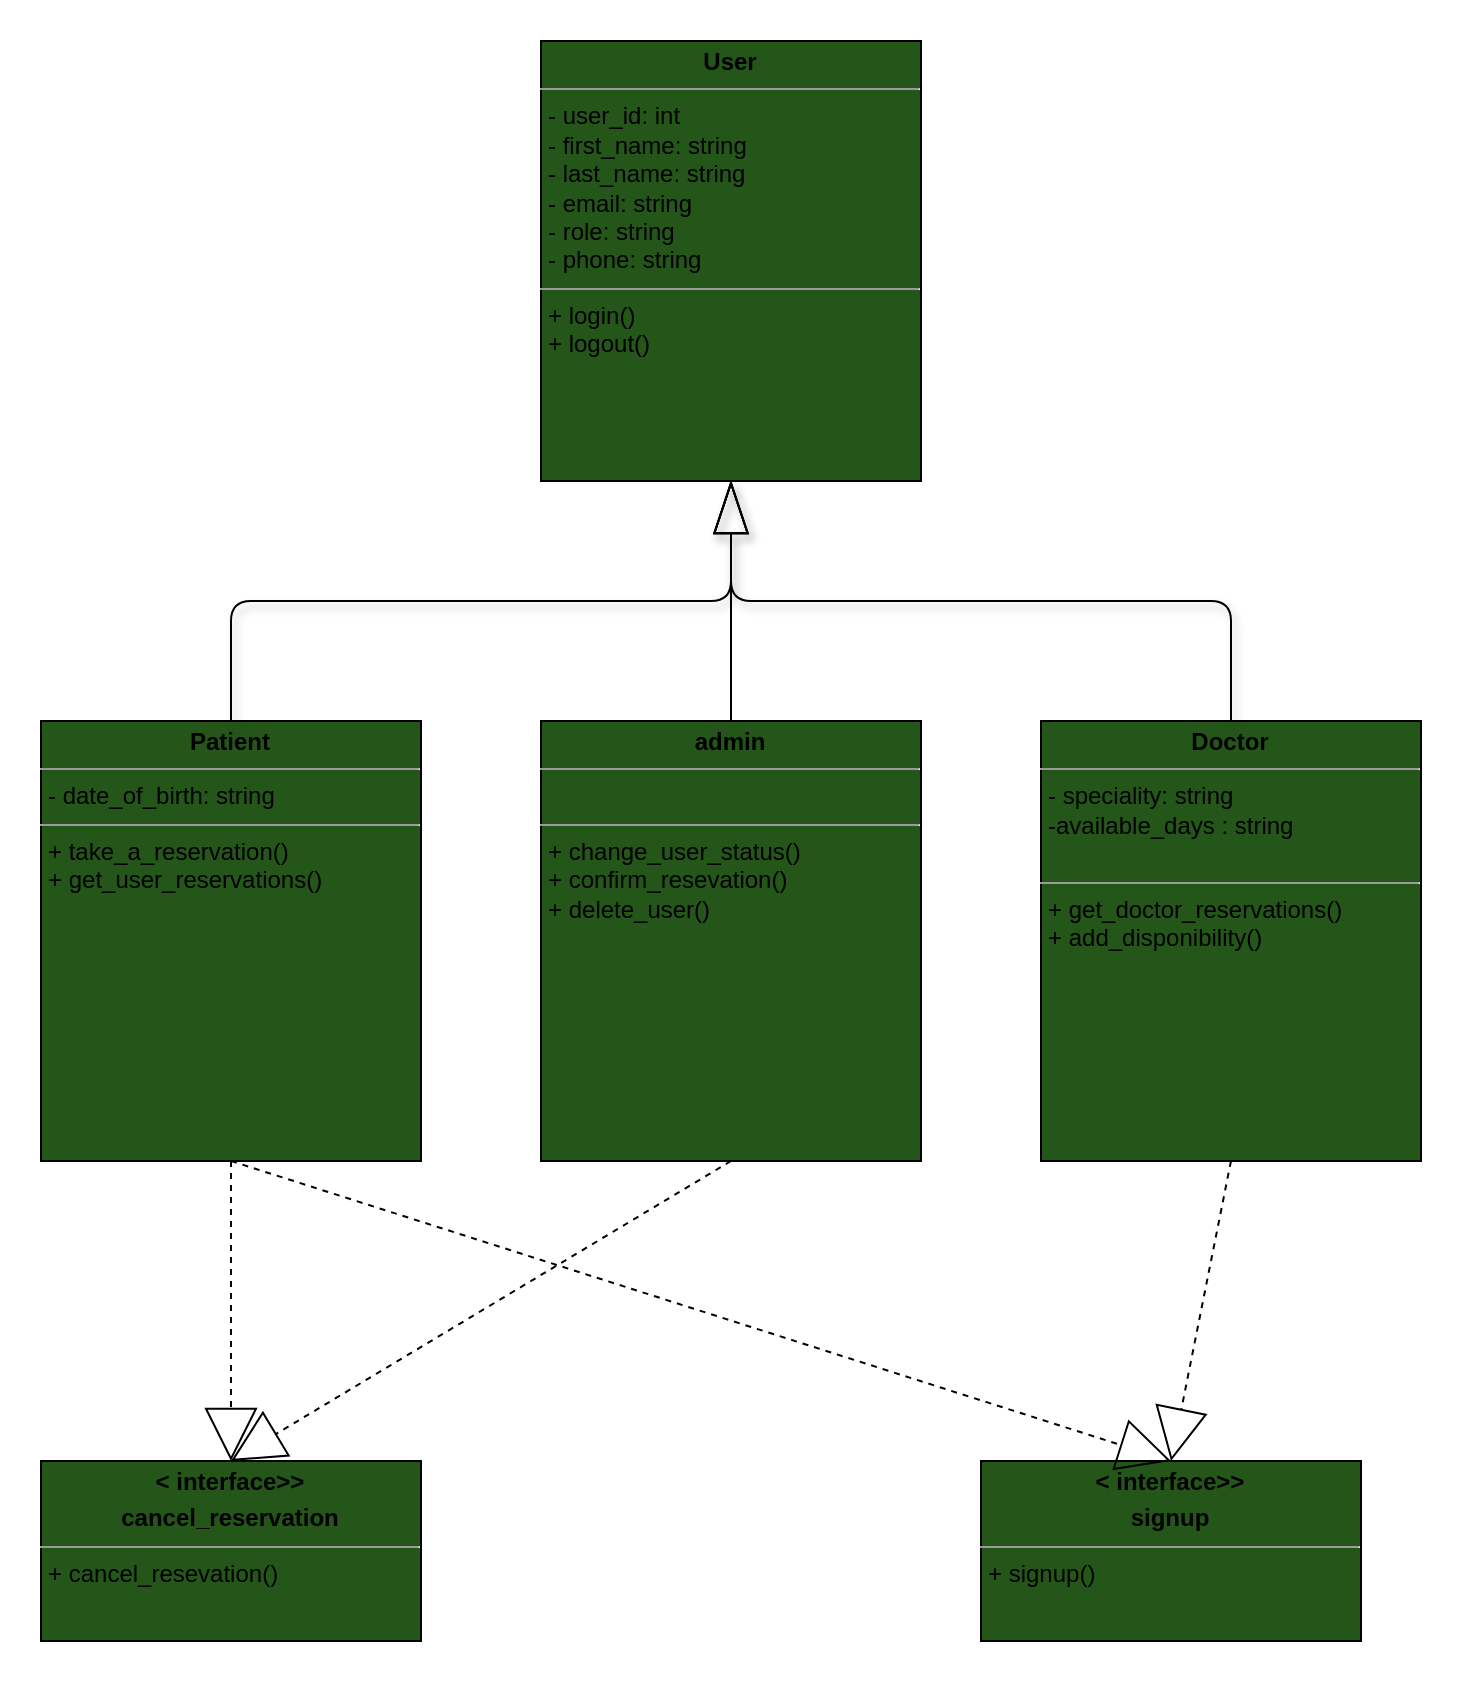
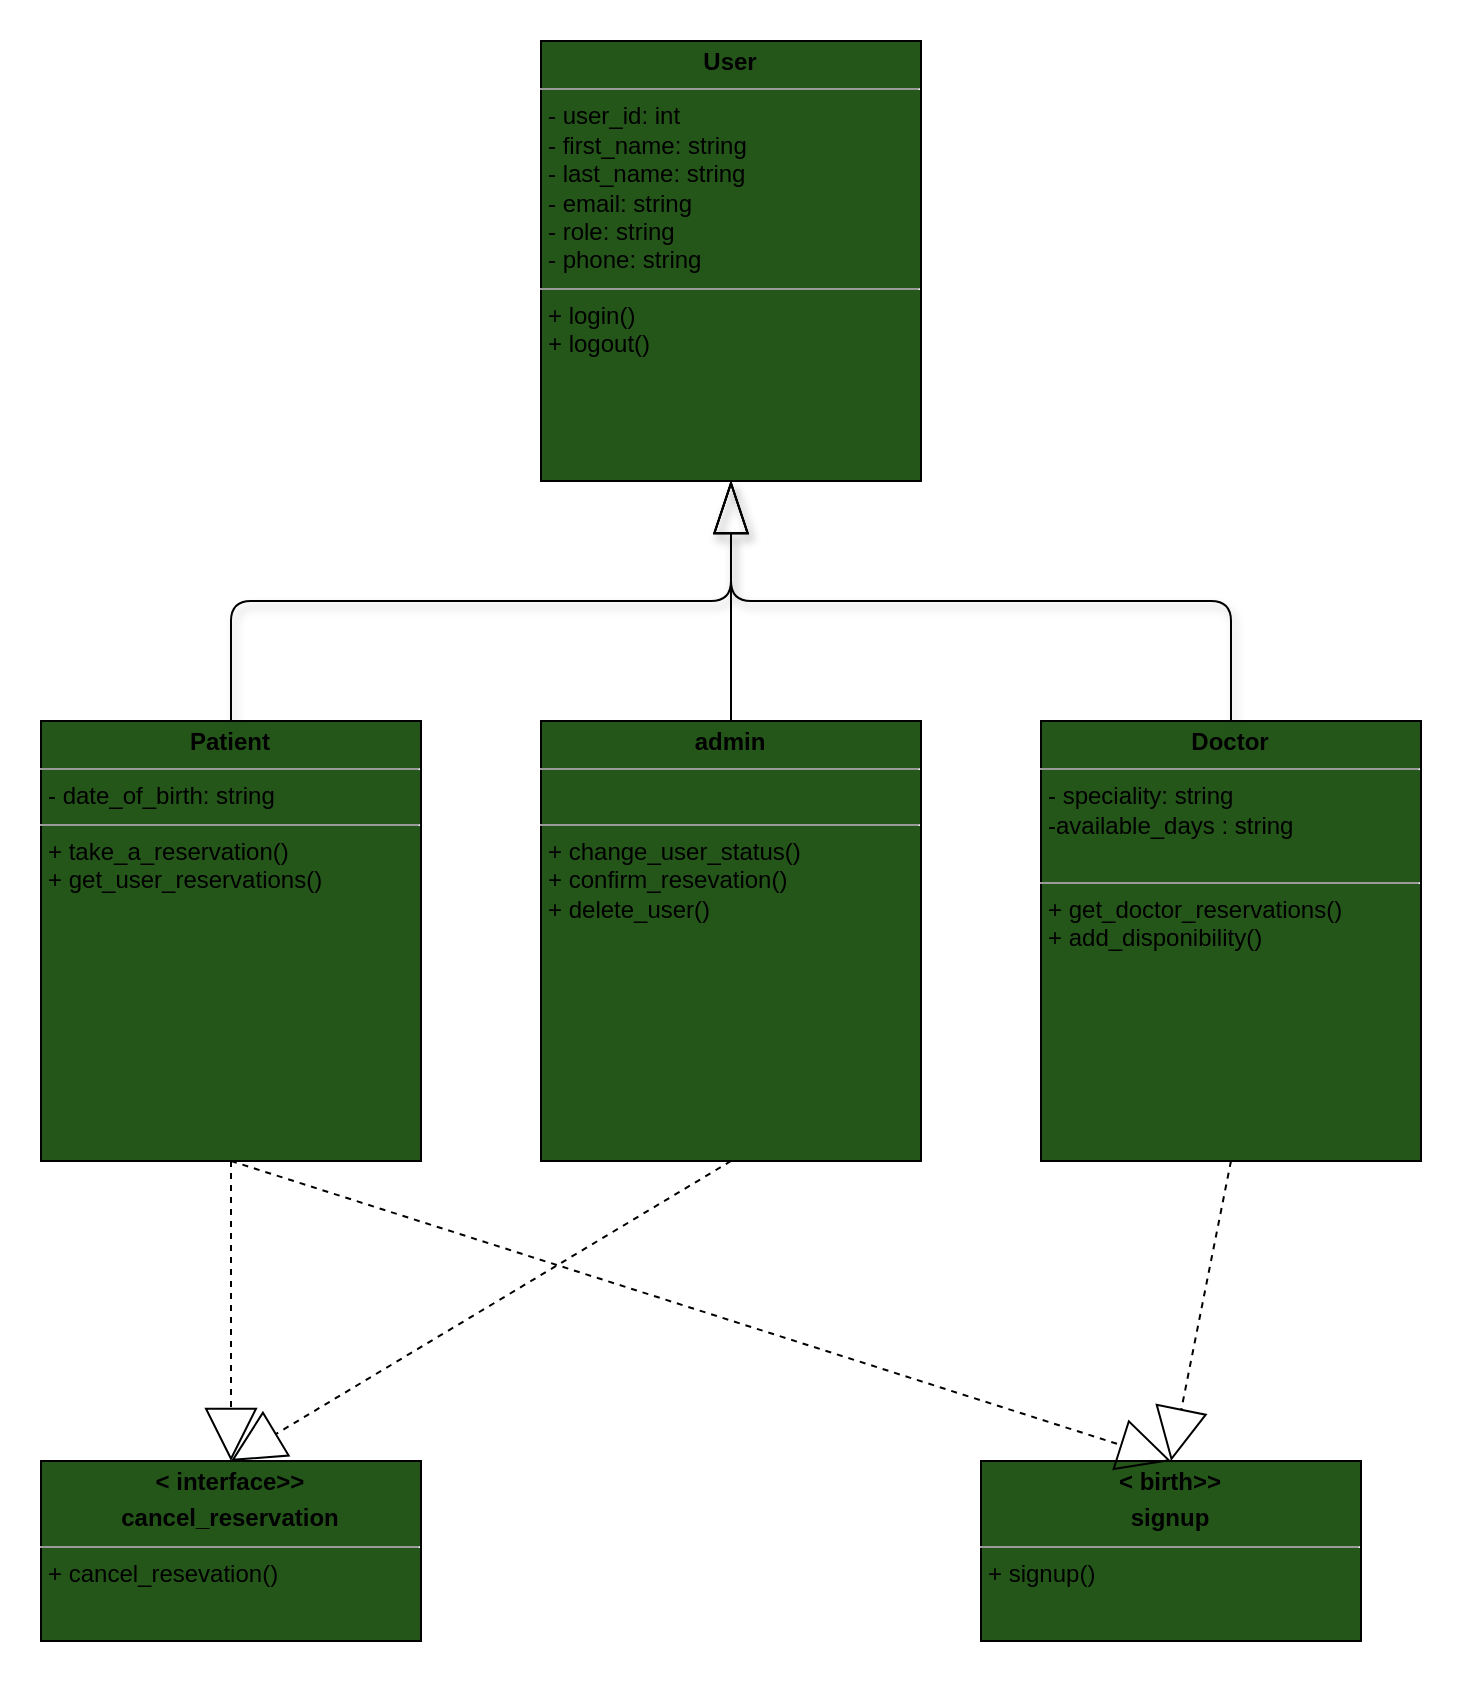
- <mxCell id="7" value="&lt;p style=&quot;margin:0px;margin-top:4px;text-align:center;&quot;&gt;&lt;b&gt;&amp;lt; interface&amp;gt;&amp;gt;&lt;/b&gt;&lt;/p&gt;&lt;p style=&quot;margin:0px;margin-top:4px;text-align:center;&quot;&gt;&lt;b&gt;signup&lt;/b&gt;&lt;/p&gt;&lt;hr size=&quot;1&quot;&gt;&lt;p style=&quot;margin:0px;margin-left:4px;&quot;&gt;&lt;span style=&quot;background-color: initial;&quot;&gt;+ signup()&lt;/span&gt;&lt;br&gt;&lt;/p&gt;&lt;p style=&quot;margin:0px;margin-left:4px;&quot;&gt;&lt;br&gt;&lt;/p&gt;" style="verticalAlign=top;align=left;overflow=fill;fontSize=12;fontFamily=Helvetica;html=1;fillColor=#24561A;" vertex="1" parent="1"><mxGeometry x="490" y="730" width="190" height="90" as="geometry" /></mxCell>
+ <mxCell id="7" value="&lt;p style=&quot;margin:0px;margin-top:4px;text-align:center;&quot;&gt;&lt;b&gt;&amp;lt; birth&amp;gt;&amp;gt;&lt;/b&gt;&lt;/p&gt;&lt;p style=&quot;margin:0px;margin-top:4px;text-align:center;&quot;&gt;&lt;b&gt;signup&lt;/b&gt;&lt;/p&gt;&lt;hr size=&quot;1&quot;&gt;&lt;p style=&quot;margin:0px;margin-left:4px;&quot;&gt;&lt;span style=&quot;background-color: initial;&quot;&gt;+ signup()&lt;/span&gt;&lt;br&gt;&lt;/p&gt;&lt;p style=&quot;margin:0px;margin-left:4px;&quot;&gt;&lt;br&gt;&lt;/p&gt;" style="verticalAlign=top;align=left;overflow=fill;fontSize=12;fontFamily=Helvetica;html=1;fillColor=#24561A;" vertex="1" parent="1"><mxGeometry x="490" y="730" width="190" height="90" as="geometry" /></mxCell>
